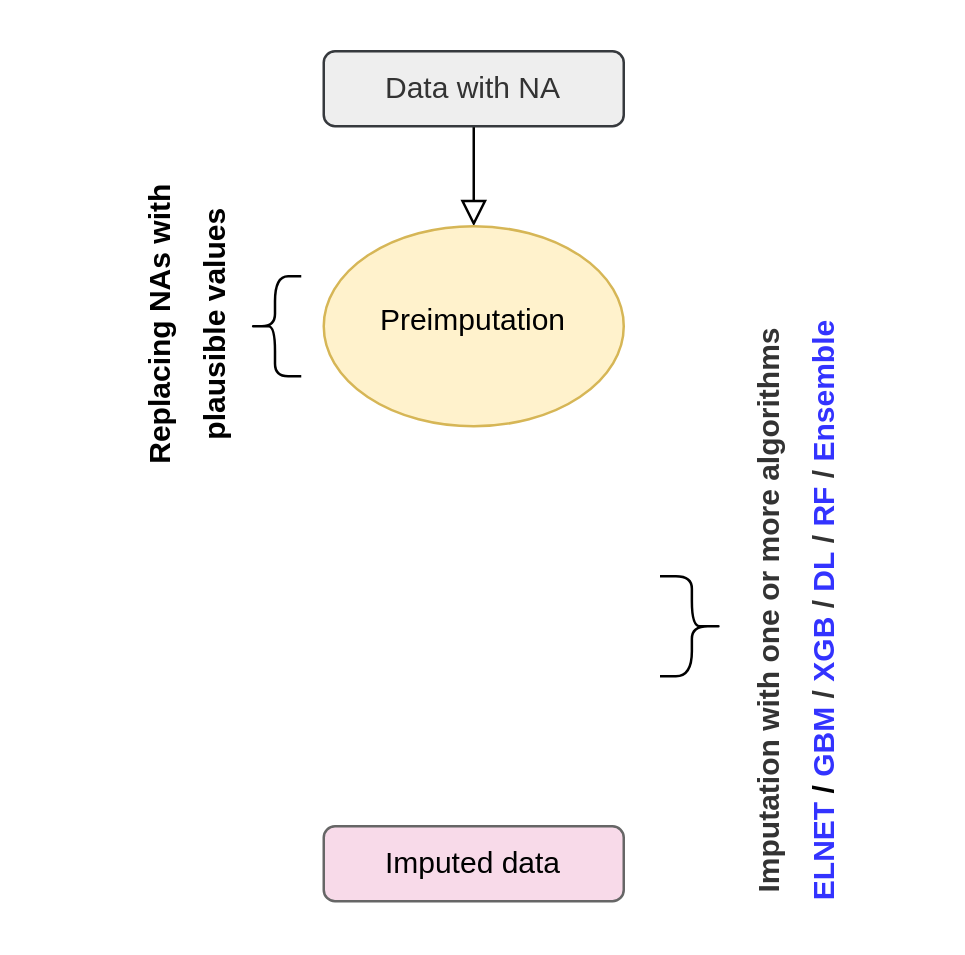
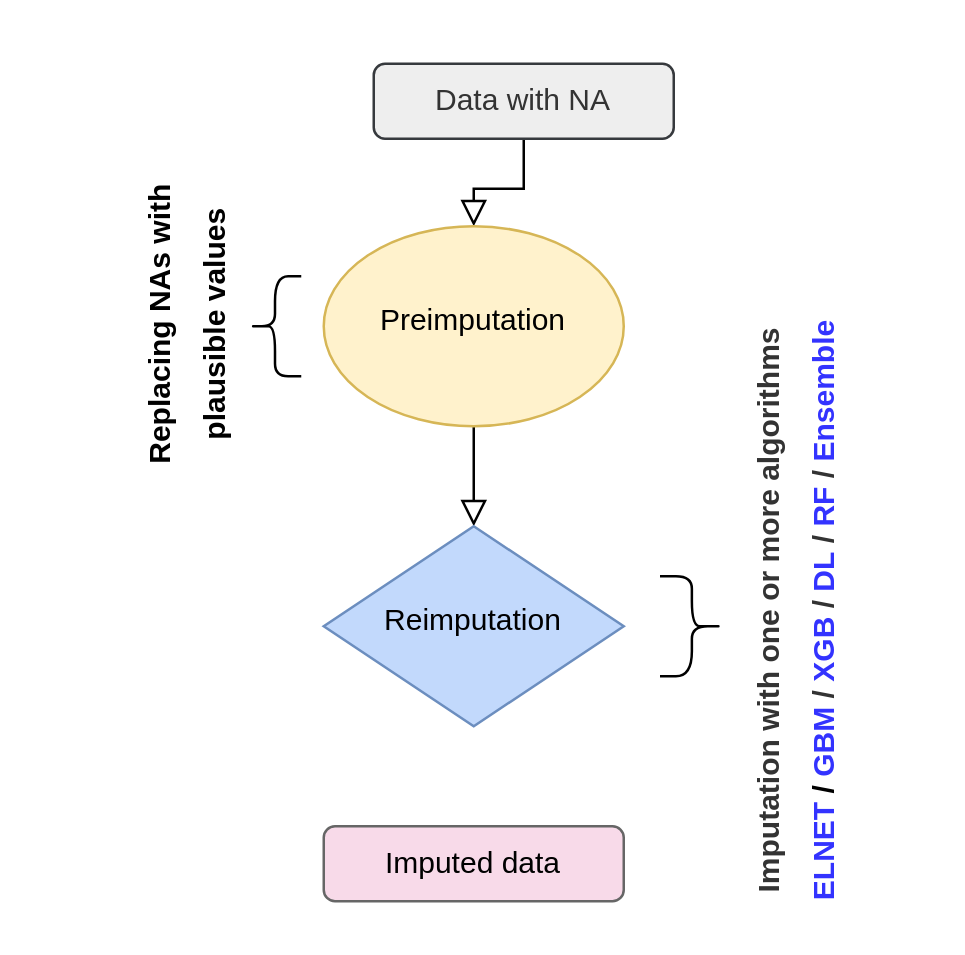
- <mxCell id="3" value="&lt;font color=&quot;#333333&quot;&gt;Data with NA&lt;/font&gt;" style="rounded=1;whiteSpace=wrap;html=1;fontSize=12;glass=0;strokeWidth=1;shadow=0;fillColor=#eeeeee;strokeColor=#36393d;" parent="1" vertex="1"><mxGeometry x="129" y="20" width="120" height="30" as="geometry" /></mxCell>
+ <mxCell id="3" value="&lt;font color=&quot;#333333&quot;&gt;Data with NA&lt;/font&gt;" style="rounded=1;whiteSpace=wrap;html=1;fontSize=12;glass=0;strokeWidth=1;shadow=0;fillColor=#eeeeee;strokeColor=#36393d;" parent="1" vertex="1"><mxGeometry x="149" y="25" width="120" height="30" as="geometry" /></mxCell>
+ <mxCell id="4" value="" style="rounded=0;html=1;jettySize=auto;orthogonalLoop=1;fontSize=11;endArrow=block;endFill=0;endSize=8;strokeWidth=1;shadow=0;labelBackgroundColor=none;edgeStyle=orthogonalEdgeStyle;exitX=0.5;exitY=1;exitDx=0;exitDy=0;entryX=0.5;entryY=0;entryDx=0;entryDy=0;" parent="1" source="5" target="6" edge="1"><mxGeometry y="20" relative="1" as="geometry"><mxPoint as="offset" /><mxPoint x="179" y="160" as="sourcePoint" /><mxPoint x="269" y="210" as="targetPoint" /><Array as="points" /></mxGeometry></mxCell>
+ <mxCell id="6" value="Reimputation" style="rhombus;whiteSpace=wrap;html=1;shadow=0;fontFamily=Helvetica;fontSize=12;align=center;strokeWidth=1;spacing=6;spacingTop=-4;fillColor=#C2D9FC;strokeColor=#6c8ebf;" parent="1" vertex="1"><mxGeometry x="129" y="210" width="120" height="80" as="geometry" /></mxCell>
